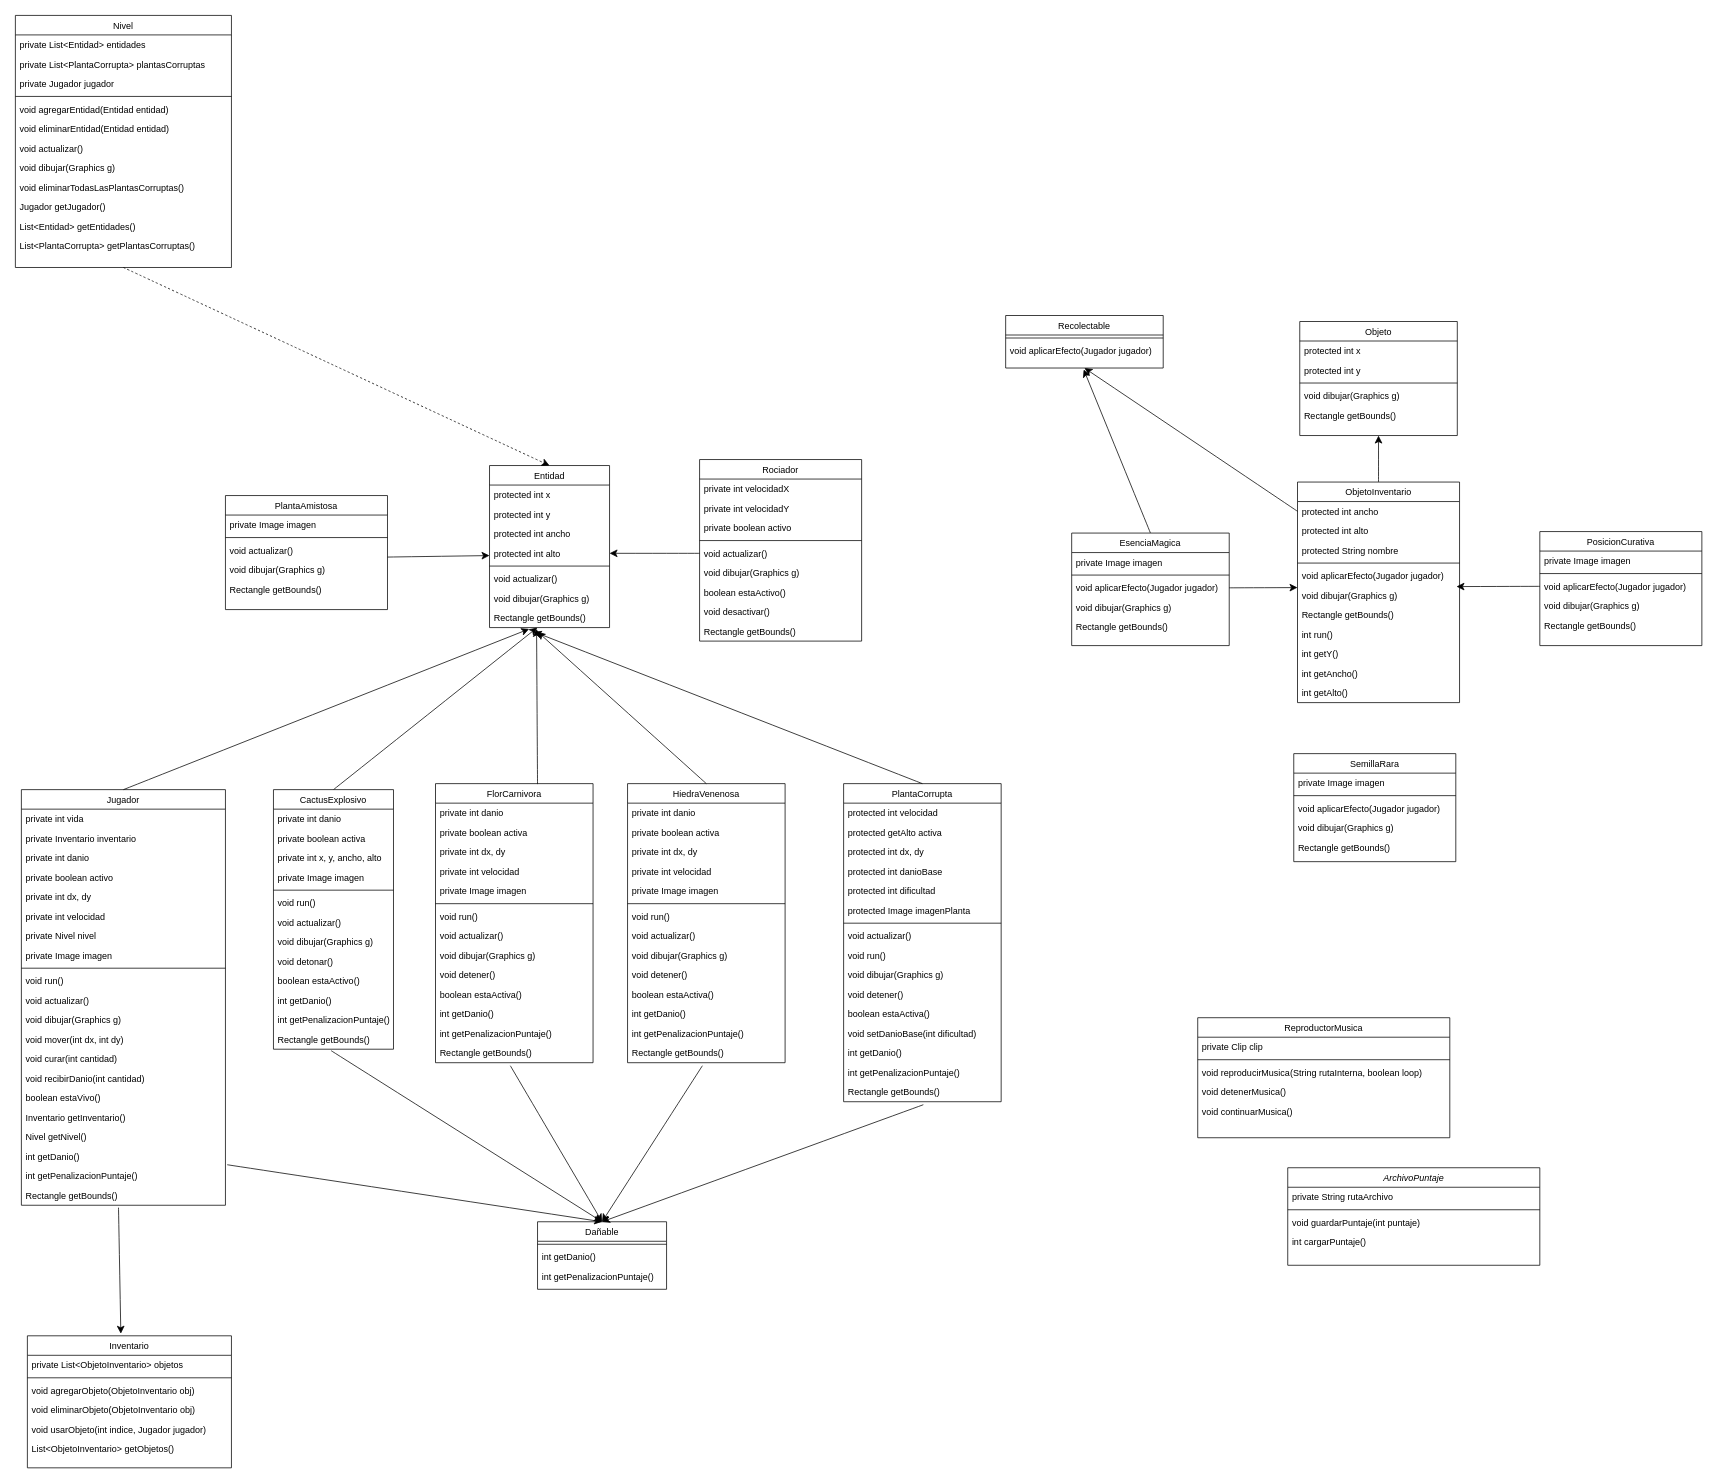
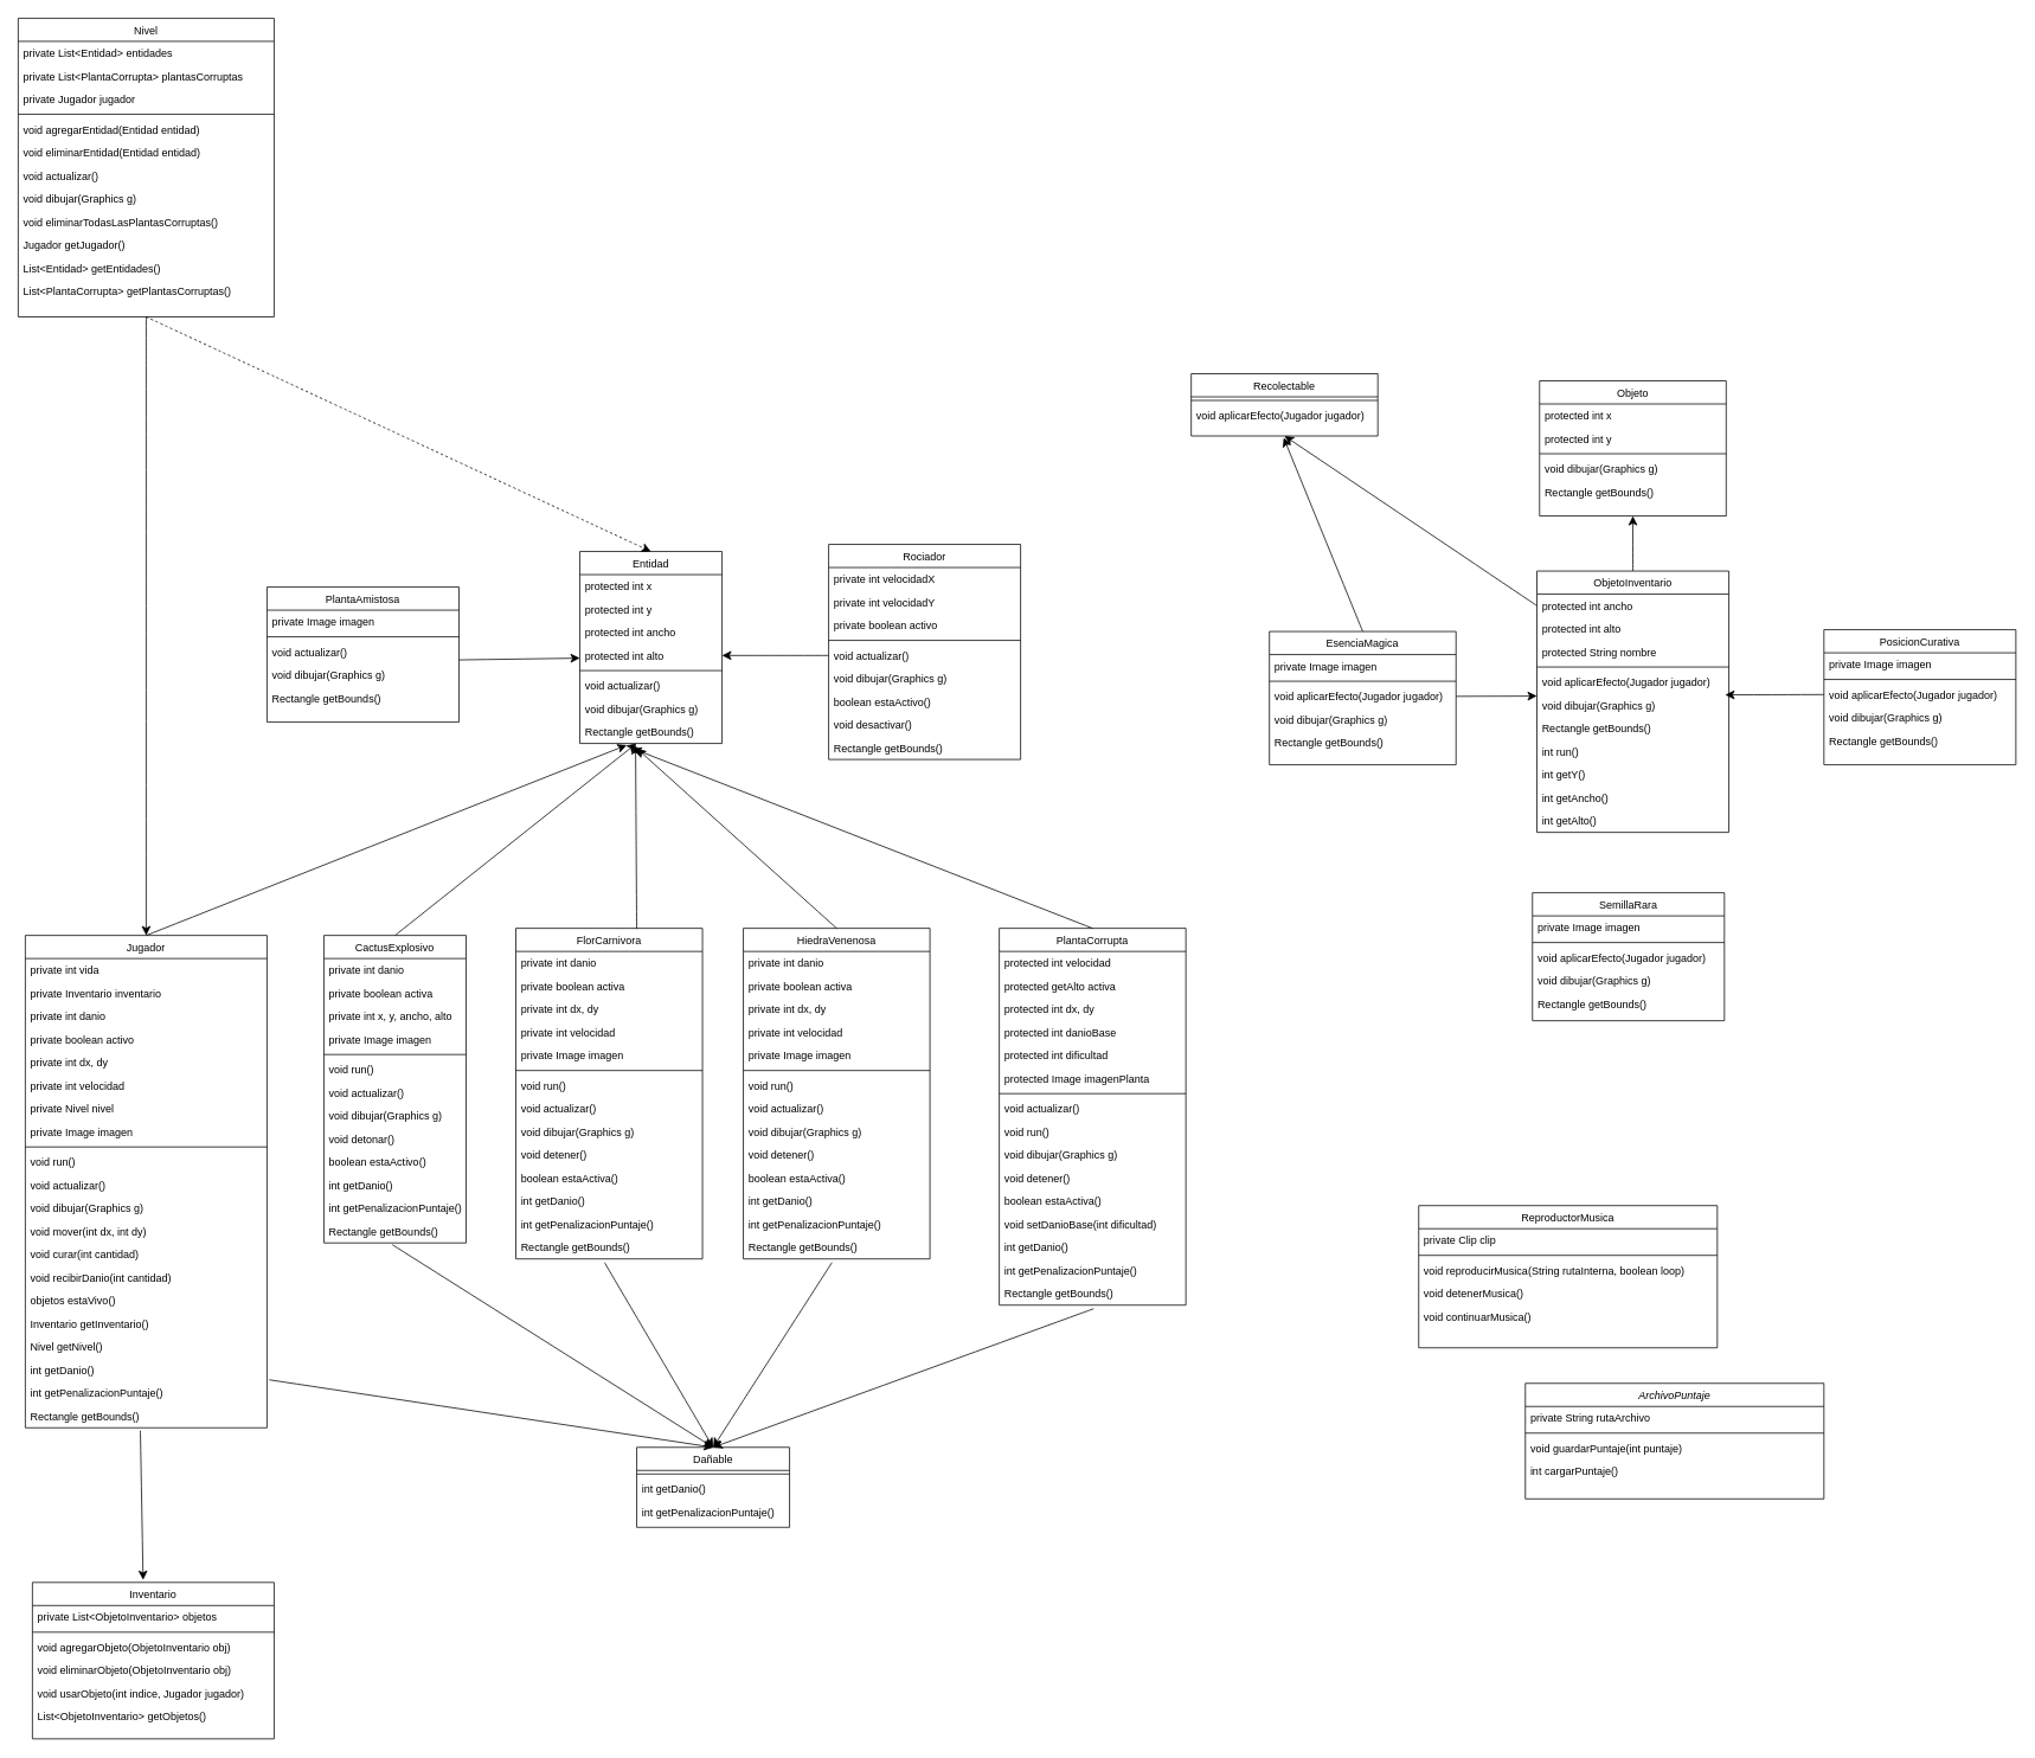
+ <mxCell id="99" style="edgeStyle=none;curved=1;rounded=0;orthogonalLoop=1;jettySize=auto;html=1;exitX=0.5;exitY=1;exitDx=0;exitDy=0;entryX=0.5;entryY=0;entryDx=0;entryDy=0;fontSize=12;startSize=8;endSize=8;" edge="1" parent="1" source="101" target="77"><mxGeometry relative="1" as="geometry" /></mxCell>
- <mxCell id="93" value="boolean estaVivo()" style="text;align=left;verticalAlign=top;spacingLeft=4;spacingRight=4;overflow=hidden;rotatable=0;points=[[0,0.5],[1,0.5]];portConstraint=eastwest;" vertex="1" parent="77"><mxGeometry y="398" width="272" height="26" as="geometry" /></mxCell>
+ <mxCell id="93" value="objetos estaVivo()" style="text;align=left;verticalAlign=top;spacingLeft=4;spacingRight=4;overflow=hidden;rotatable=0;points=[[0,0.5],[1,0.5]];portConstraint=eastwest;" vertex="1" parent="77"><mxGeometry y="398" width="272" height="26" as="geometry" /></mxCell>
